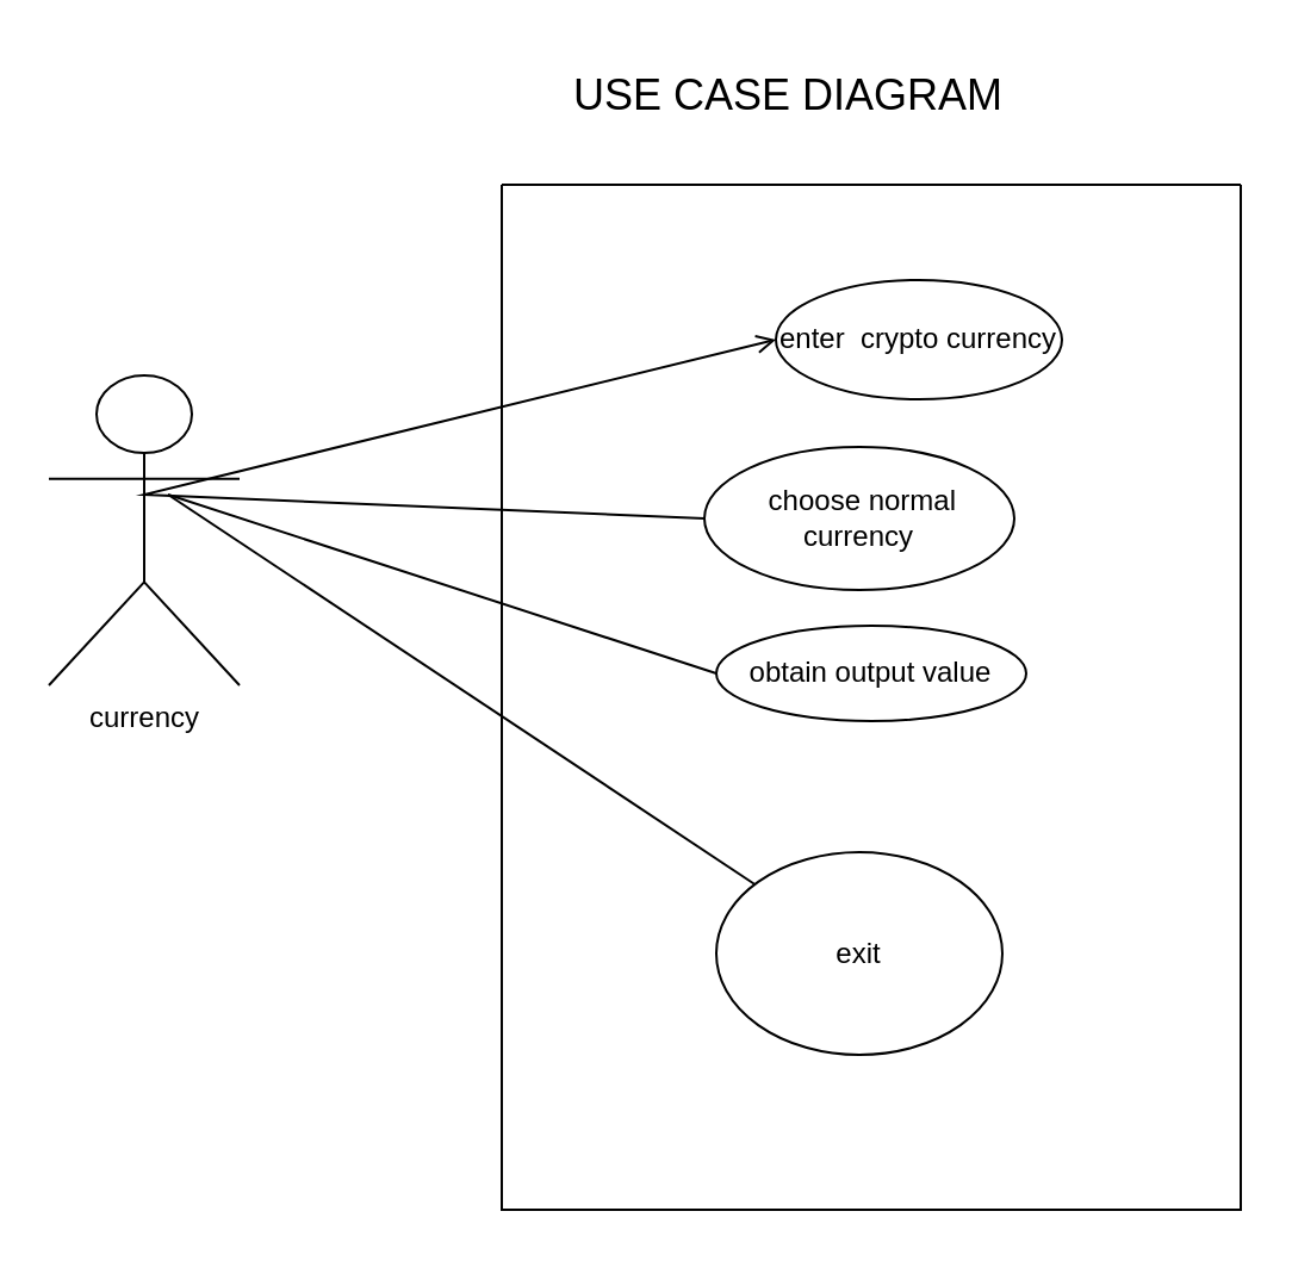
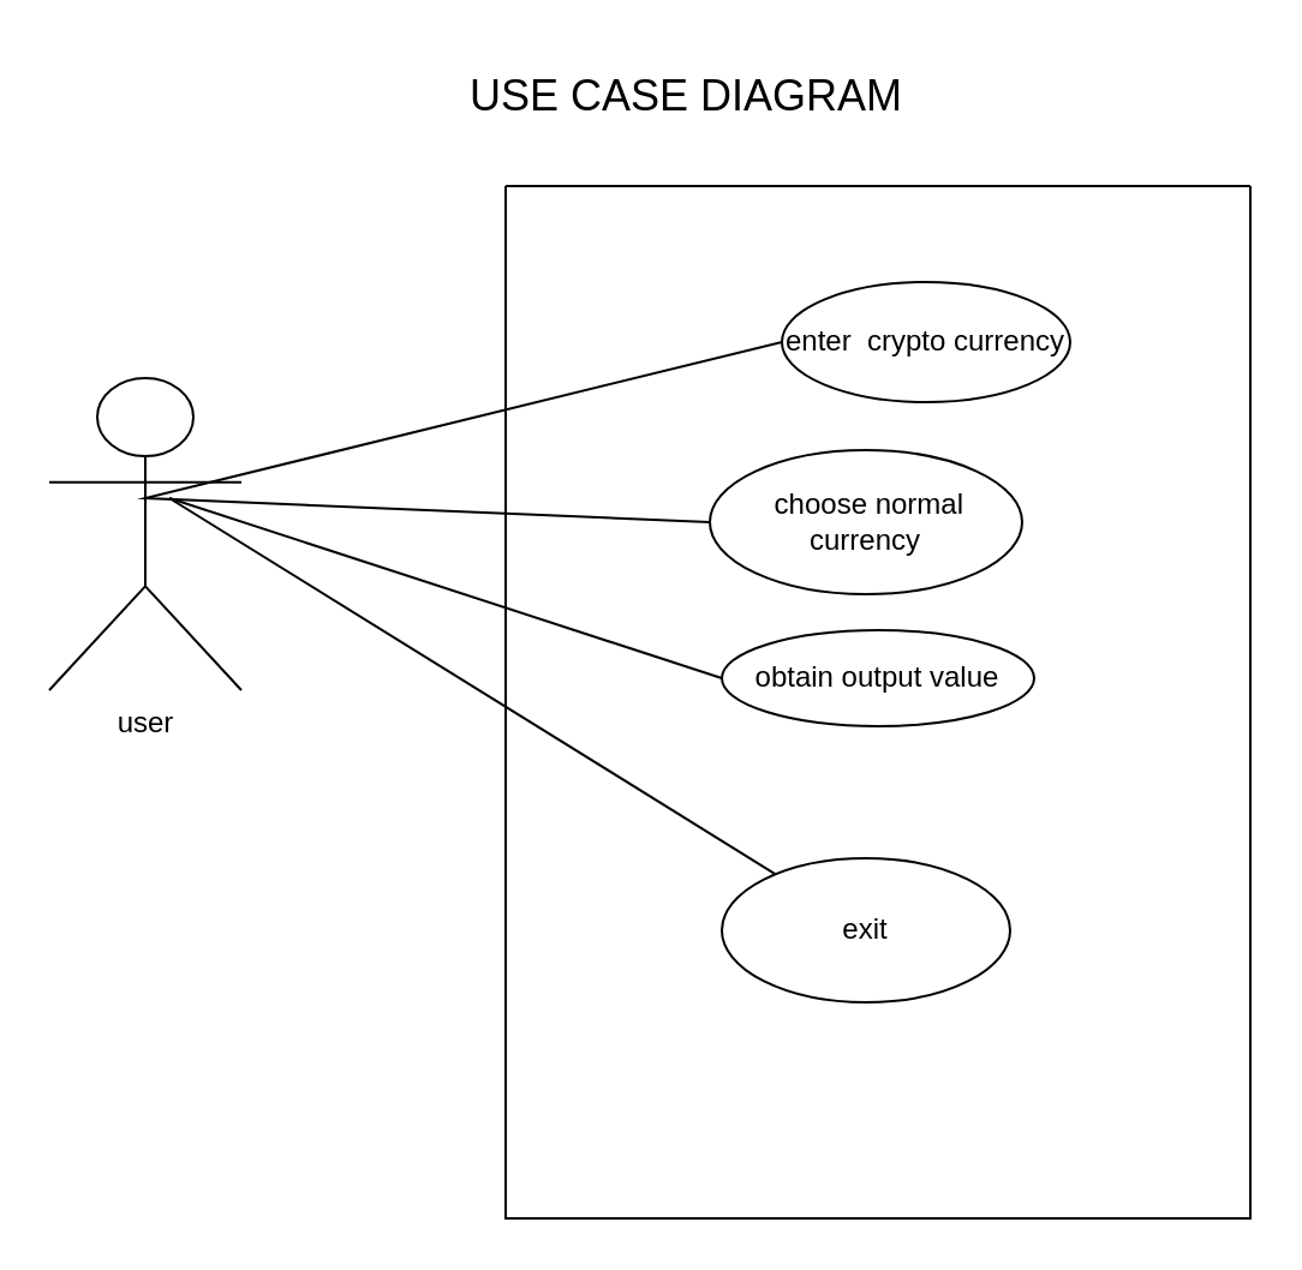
- <mxCell id="11" value="&lt;font style=&quot;font-size: 18px;&quot;&gt;USE CASE DIAGRAM&lt;/font&gt;" style="text;html=1;align=center;verticalAlign=middle;resizable=0;points=[];autosize=1;strokeColor=none;fillColor=none;" vertex="1" parent="1"><mxGeometry x="230" y="20" width="200" height="40" as="geometry" /></mxCell>
+ <mxCell id="11" value="&lt;font style=&quot;font-size: 18px;&quot;&gt;USE CASE DIAGRAM&lt;/font&gt;" style="text;html=1;align=center;verticalAlign=middle;resizable=0;points=[];autosize=1;strokeColor=none;fillColor=none;" vertex="1" parent="1"><mxGeometry x="185" y="20" width="200" height="40" as="geometry" /></mxCell>
- <mxCell id="7" value="" style="endArrow=open;html=1;rounded=0;entryX=0;entryY=0.5;entryDx=0;entryDy=0;exitX=0;exitY=0.5;exitDx=0;exitDy=0;" edge="1" parent="2" source="3" target="5"><mxGeometry width="50" height="50" relative="1" as="geometry"><mxPoint x="100" y="250" as="sourcePoint" /><mxPoint x="150" y="200" as="targetPoint" /><Array as="points"><mxPoint x="-150" y="130" /></Array></mxGeometry></mxCell>
+ <mxCell id="7" value="" style="endArrow=none;html=1;rounded=0;entryX=0;entryY=0.5;entryDx=0;entryDy=0;exitX=0;exitY=0.5;exitDx=0;exitDy=0;" edge="1" parent="2" source="3" target="5"><mxGeometry width="50" height="50" relative="1" as="geometry"><mxPoint x="100" y="250" as="sourcePoint" /><mxPoint x="150" y="200" as="targetPoint" /><Array as="points"><mxPoint x="-150" y="130" /></Array></mxGeometry></mxCell>
- <mxCell id="8" value="currency&lt;br&gt;" style="shape=umlActor;verticalLabelPosition=bottom;verticalAlign=top;html=1;outlineConnect=0;" vertex="1" parent="1"><mxGeometry x="20" y="157" width="80" height="130" as="geometry" /></mxCell>
+ <mxCell id="8" value="user&lt;br&gt;" style="shape=umlActor;verticalLabelPosition=bottom;verticalAlign=top;html=1;outlineConnect=0;" vertex="1" parent="1"><mxGeometry x="20" y="157" width="80" height="130" as="geometry" /></mxCell>
- <mxCell id="6" value="exit" style="ellipse;whiteSpace=wrap;html=1;" vertex="1" parent="2"><mxGeometry x="90" y="280" width="120" height="85" as="geometry" /></mxCell>
+ <mxCell id="6" value="exit" style="ellipse;whiteSpace=wrap;html=1;" vertex="1" parent="2"><mxGeometry x="90" y="280" width="120" height="60" as="geometry" /></mxCell>
